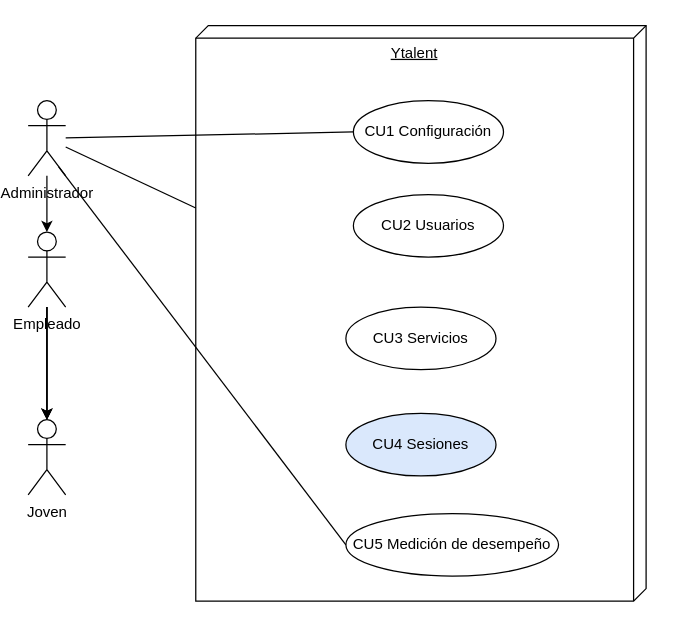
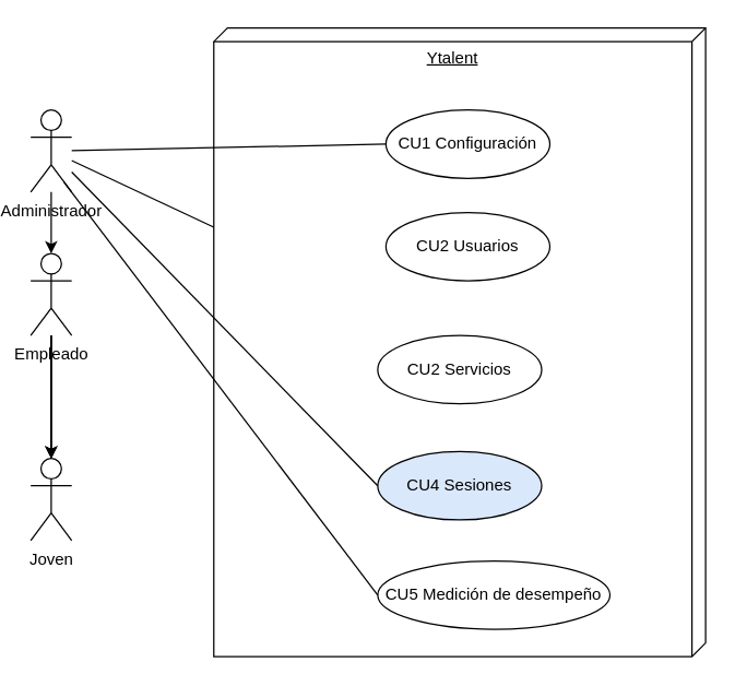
+ <mxCell id="10" value="" style="endArrow=none;html=1;rounded=0;entryX=0;entryY=0.5;entryDx=0;entryDy=0;" edge="1" parent="1" source="3" target="6"><mxGeometry width="50" height="50" relative="1" as="geometry"><mxPoint x="100" y="268" as="sourcePoint" /><mxPoint x="384" y="135" as="targetPoint" /></mxGeometry></mxCell>
- <mxCell id="5" value="CU3 Servicios" style="ellipse;whiteSpace=wrap;html=1;" vertex="1" parent="1"><mxGeometry x="274" y="245" width="120" height="50" as="geometry" /></mxCell>
+ <mxCell id="5" value="CU2 Servicios" style="ellipse;whiteSpace=wrap;html=1;" vertex="1" parent="1"><mxGeometry x="274" y="245" width="120" height="50" as="geometry" /></mxCell>
